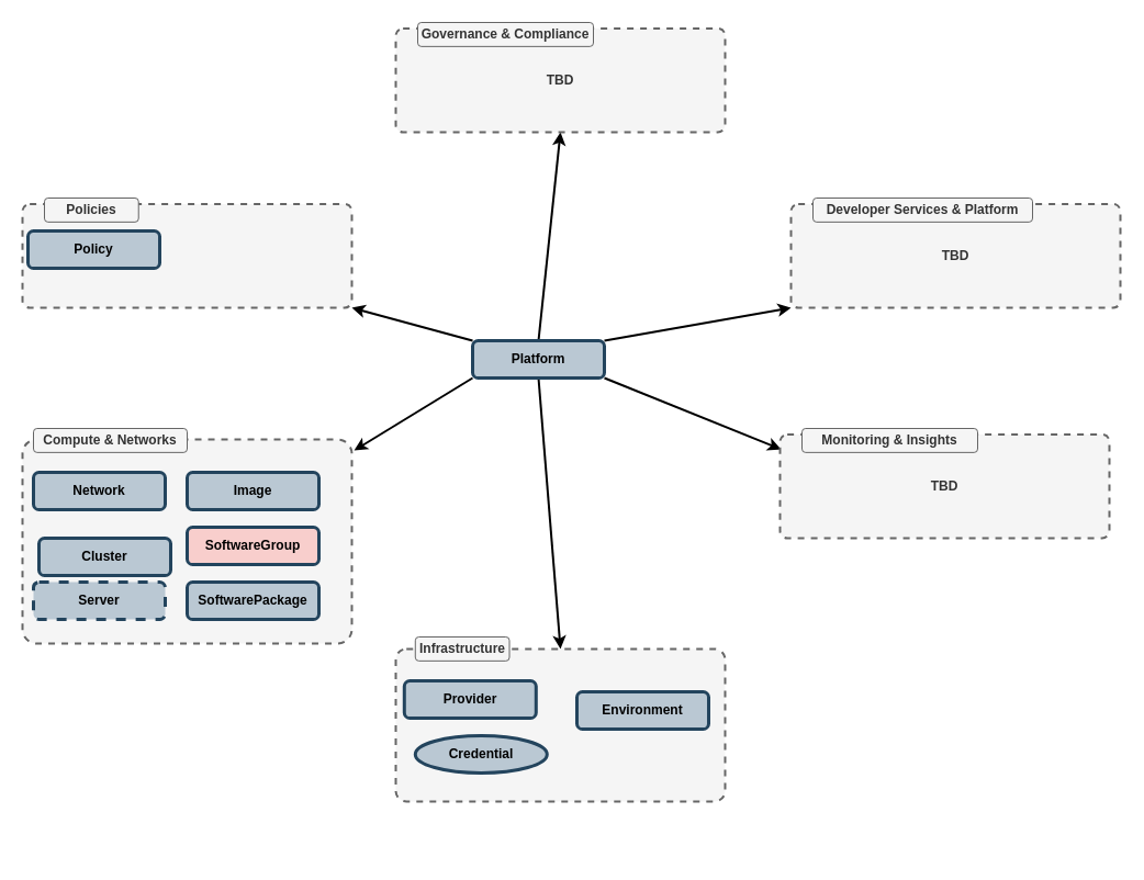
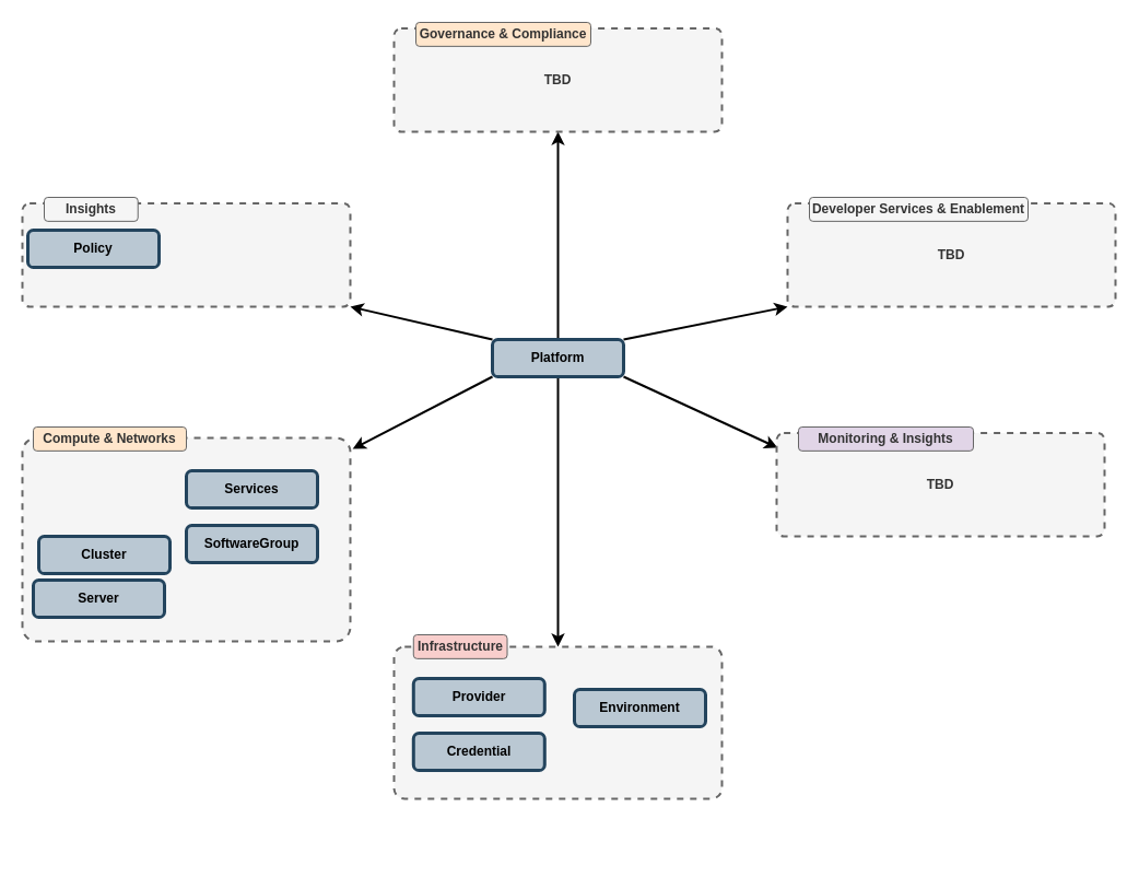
- <mxCell id="30" value="Governance &amp;amp; Compliance" style="rounded=1;whiteSpace=wrap;html=1;fontStyle=1;fillColor=#f5f5f5;fontColor=#333333;strokeColor=#666666;strokeWidth=1;movable=1;resizable=1;rotatable=1;deletable=1;editable=1;locked=0;connectable=1;" vertex="1" parent="28"><mxGeometry x="20" width="160" height="21.87" as="geometry" /></mxCell>
+ <mxCell id="30" value="Governance &amp;amp; Compliance" style="rounded=1;whiteSpace=wrap;html=1;fontStyle=1;fillColor=#ffe6cc;fontColor=#333333;strokeColor=#666666;strokeWidth=1;movable=1;resizable=1;rotatable=1;deletable=1;editable=1;locked=0;connectable=1;" vertex="1" parent="28"><mxGeometry x="20" width="160" height="21.87" as="geometry" /></mxCell>
- <mxCell id="19" value="Policies" style="rounded=1;whiteSpace=wrap;html=1;fontStyle=1;fillColor=#f5f5f5;fontColor=#333333;strokeColor=#666666;strokeWidth=1;movable=0;resizable=0;rotatable=0;deletable=0;editable=0;locked=1;connectable=0;" parent="17" vertex="1"><mxGeometry x="20.004" width="85.735" height="21.867" as="geometry" /></mxCell>
+ <mxCell id="19" value="Insights" style="rounded=1;whiteSpace=wrap;html=1;fontStyle=1;fillColor=#f5f5f5;fontColor=#333333;strokeColor=#666666;strokeWidth=1;movable=0;resizable=0;rotatable=0;deletable=0;editable=0;locked=1;connectable=0;" parent="17" vertex="1"><mxGeometry x="20.004" width="85.735" height="21.867" as="geometry" /></mxCell>
- <mxCell id="33" value="Developer Services &amp;amp; Platform" style="rounded=1;whiteSpace=wrap;html=1;fontStyle=1;fillColor=#f5f5f5;fontColor=#333333;strokeColor=#666666;strokeWidth=1;movable=1;resizable=1;rotatable=1;deletable=1;editable=1;locked=0;connectable=1;" vertex="1" parent="31"><mxGeometry x="20" width="200" height="21.87" as="geometry" /></mxCell>
+ <mxCell id="33" value="Developer Services &amp;amp; Enablement" style="rounded=1;whiteSpace=wrap;html=1;fontStyle=1;fillColor=#f5f5f5;fontColor=#333333;strokeColor=#666666;strokeWidth=1;movable=1;resizable=1;rotatable=1;deletable=1;editable=1;locked=0;connectable=1;" vertex="1" parent="31"><mxGeometry x="20" width="200" height="21.87" as="geometry" /></mxCell>
- <mxCell id="7" value="Platform" style="rounded=1;whiteSpace=wrap;html=1;fillColor=#bac8d3;strokeColor=#23445d;strokeWidth=3;fontStyle=1;fontSize=12;" parent="1" vertex="1"><mxGeometry x="430" y="310" width="120" height="34" as="geometry" /></mxCell>
+ <mxCell id="7" value="Platform" style="rounded=1;whiteSpace=wrap;html=1;fillColor=#bac8d3;strokeColor=#23445d;strokeWidth=3;fontStyle=1;fontSize=12;" parent="1" vertex="1"><mxGeometry x="450" y="310" width="120" height="34" as="geometry" /></mxCell>
- <mxCell id="10" value="Compute &amp;amp; Networks" style="rounded=1;whiteSpace=wrap;html=1;fontStyle=1;fillColor=#f5f5f5;fontColor=#333333;strokeColor=#666666;strokeWidth=1;" parent="8" vertex="1"><mxGeometry x="10" width="140" height="21.87" as="geometry" /></mxCell>
+ <mxCell id="10" value="Compute &amp;amp; Networks" style="rounded=1;whiteSpace=wrap;html=1;fontStyle=1;fillColor=#ffe6cc;fontColor=#333333;strokeColor=#666666;strokeWidth=1;" parent="8" vertex="1"><mxGeometry x="10" width="140" height="21.87" as="geometry" /></mxCell>
- <mxCell id="36" value="Monitoring &amp;amp; Insights" style="rounded=1;whiteSpace=wrap;html=1;fontStyle=1;fillColor=#f5f5f5;fontColor=#333333;strokeColor=#666666;strokeWidth=1;movable=1;resizable=1;rotatable=1;deletable=1;editable=1;locked=0;connectable=1;" vertex="1" parent="34"><mxGeometry x="20" width="160" height="21.87" as="geometry" /></mxCell>
+ <mxCell id="36" value="Monitoring &amp;amp; Insights" style="rounded=1;whiteSpace=wrap;html=1;fontStyle=1;fillColor=#e1d5e7;fontColor=#333333;strokeColor=#666666;strokeWidth=1;movable=1;resizable=1;rotatable=1;deletable=1;editable=1;locked=0;connectable=1;" vertex="1" parent="34"><mxGeometry x="20" width="160" height="21.87" as="geometry" /></mxCell>
- <mxCell id="11" value="Network" style="rounded=1;whiteSpace=wrap;html=1;fillColor=#bac8d3;strokeColor=#23445d;strokeWidth=3;fontStyle=1;fontSize=12;" parent="8" vertex="1"><mxGeometry x="10" y="40" width="120" height="34" as="geometry" /></mxCell>
- <mxCell id="14" value="Image" style="rounded=1;whiteSpace=wrap;html=1;fillColor=#bac8d3;strokeColor=#23445d;strokeWidth=3;fontStyle=1;fontSize=12;" parent="8" vertex="1"><mxGeometry x="150" y="40" width="120" height="34" as="geometry" /></mxCell>
+ <mxCell id="14" value="Services" style="rounded=1;whiteSpace=wrap;html=1;fillColor=#bac8d3;strokeColor=#23445d;strokeWidth=3;fontStyle=1;fontSize=12;" parent="8" vertex="1"><mxGeometry x="150" y="40" width="120" height="34" as="geometry" /></mxCell>
- <mxCell id="15" value="SoftwareGroup" style="rounded=1;whiteSpace=wrap;html=1;fillColor=#f8cecc;strokeColor=#23445d;strokeWidth=3;fontStyle=1;fontSize=12;" parent="8" vertex="1"><mxGeometry x="150" y="90" width="120" height="34" as="geometry" /></mxCell>
+ <mxCell id="15" value="SoftwareGroup" style="rounded=1;whiteSpace=wrap;html=1;fillColor=#bac8d3;strokeColor=#23445d;strokeWidth=3;fontStyle=1;fontSize=12;" parent="8" vertex="1"><mxGeometry x="150" y="90" width="120" height="34" as="geometry" /></mxCell>
- <mxCell id="13" value="Server" style="rounded=1;whiteSpace=wrap;html=1;fillColor=#bac8d3;strokeColor=#23445d;strokeWidth=3;fontStyle=1;fontSize=12;dashed=1;" parent="8" vertex="1"><mxGeometry x="10" y="140" width="120" height="34" as="geometry" /></mxCell>
+ <mxCell id="13" value="Server" style="rounded=1;whiteSpace=wrap;html=1;fillColor=#bac8d3;strokeColor=#23445d;strokeWidth=3;fontStyle=1;fontSize=12;" parent="8" vertex="1"><mxGeometry x="10" y="140" width="120" height="34" as="geometry" /></mxCell>
- <mxCell id="16" value="SoftwarePackage" style="rounded=1;whiteSpace=wrap;html=1;fillColor=#bac8d3;strokeColor=#23445d;strokeWidth=3;fontStyle=1;fontSize=12;" parent="8" vertex="1"><mxGeometry x="150" y="140" width="120" height="34" as="geometry" /></mxCell>
- <mxCell id="24" value="Infrastructure" style="rounded=1;whiteSpace=wrap;html=1;fontStyle=1;fillColor=#f5f5f5;fontColor=#333333;strokeColor=#666666;strokeWidth=1;" parent="22" vertex="1"><mxGeometry x="17.794" width="85.735" height="21.867" as="geometry" /></mxCell>
+ <mxCell id="24" value="Infrastructure" style="rounded=1;whiteSpace=wrap;html=1;fontStyle=1;fillColor=#f8cecc;fontColor=#333333;strokeColor=#666666;strokeWidth=1;" parent="22" vertex="1"><mxGeometry x="17.794" width="85.735" height="21.867" as="geometry" /></mxCell>
- <mxCell id="25" value="Provider" style="rounded=1;whiteSpace=wrap;html=1;fillColor=#bac8d3;strokeColor=#23445d;strokeWidth=3;fontStyle=1;fontSize=12;" parent="22" vertex="1"><mxGeometry x="7.79" y="40" width="120" height="34" as="geometry" /></mxCell>
+ <mxCell id="25" value="Provider" style="rounded=1;whiteSpace=wrap;html=1;fillColor=#bac8d3;strokeColor=#23445d;strokeWidth=3;fontStyle=1;fontSize=12;" parent="22" vertex="1"><mxGeometry x="17.79" y="40" width="120" height="34" as="geometry" /></mxCell>
- <mxCell id="26" value="Credential" style="ellipse;whiteSpace=wrap;html=1;fillColor=#bac8d3;strokeColor=#23445d;strokeWidth=3;fontStyle=1;fontSize=12;" parent="22" vertex="1"><mxGeometry x="17.79" y="90" width="120" height="34" as="geometry" /></mxCell>
+ <mxCell id="26" value="Credential" style="rounded=1;whiteSpace=wrap;html=1;fillColor=#bac8d3;strokeColor=#23445d;strokeWidth=3;fontStyle=1;fontSize=12;" parent="22" vertex="1"><mxGeometry x="17.79" y="90" width="120" height="34" as="geometry" /></mxCell>
